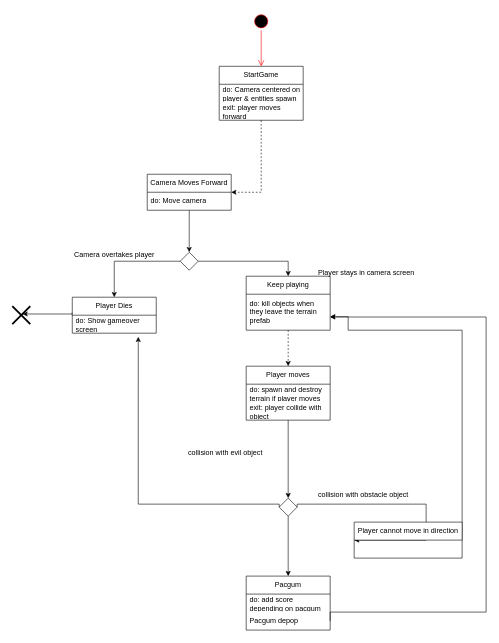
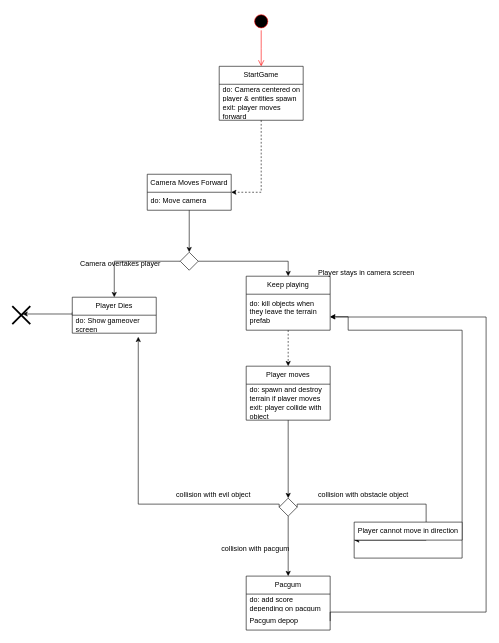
- <mxCell id="18" value="Camera overtakes player" style="text;html=1;align=center;verticalAlign=middle;resizable=0;points=[];autosize=1;strokeColor=none;fillColor=none;" vertex="1" parent="1"><mxGeometry x="110" y="410" width="160" height="30" as="geometry" /></mxCell>
+ <mxCell id="18" value="Camera overtakes player" style="text;html=1;align=center;verticalAlign=middle;resizable=0;points=[];autosize=1;strokeColor=none;fillColor=none;" vertex="1" parent="1"><mxGeometry x="120" y="425" width="160" height="30" as="geometry" /></mxCell>
- <mxCell id="27" value="collision with evil object" style="text;html=1;align=center;verticalAlign=middle;resizable=0;points=[];autosize=1;strokeColor=none;fillColor=none;" vertex="1" parent="1"><mxGeometry x="300" y="740" width="150" height="30" as="geometry" /></mxCell>
+ <mxCell id="27" value="collision with evil object" style="text;html=1;align=center;verticalAlign=middle;resizable=0;points=[];autosize=1;strokeColor=none;fillColor=none;" vertex="1" parent="1"><mxGeometry x="280" y="810" width="150" height="30" as="geometry" /></mxCell>
+ <mxCell id="35" value="collision with pacgum" style="text;html=1;align=center;verticalAlign=middle;resizable=0;points=[];autosize=1;strokeColor=none;fillColor=none;" vertex="1" parent="1"><mxGeometry x="355" y="900" width="140" height="30" as="geometry" /></mxCell>
